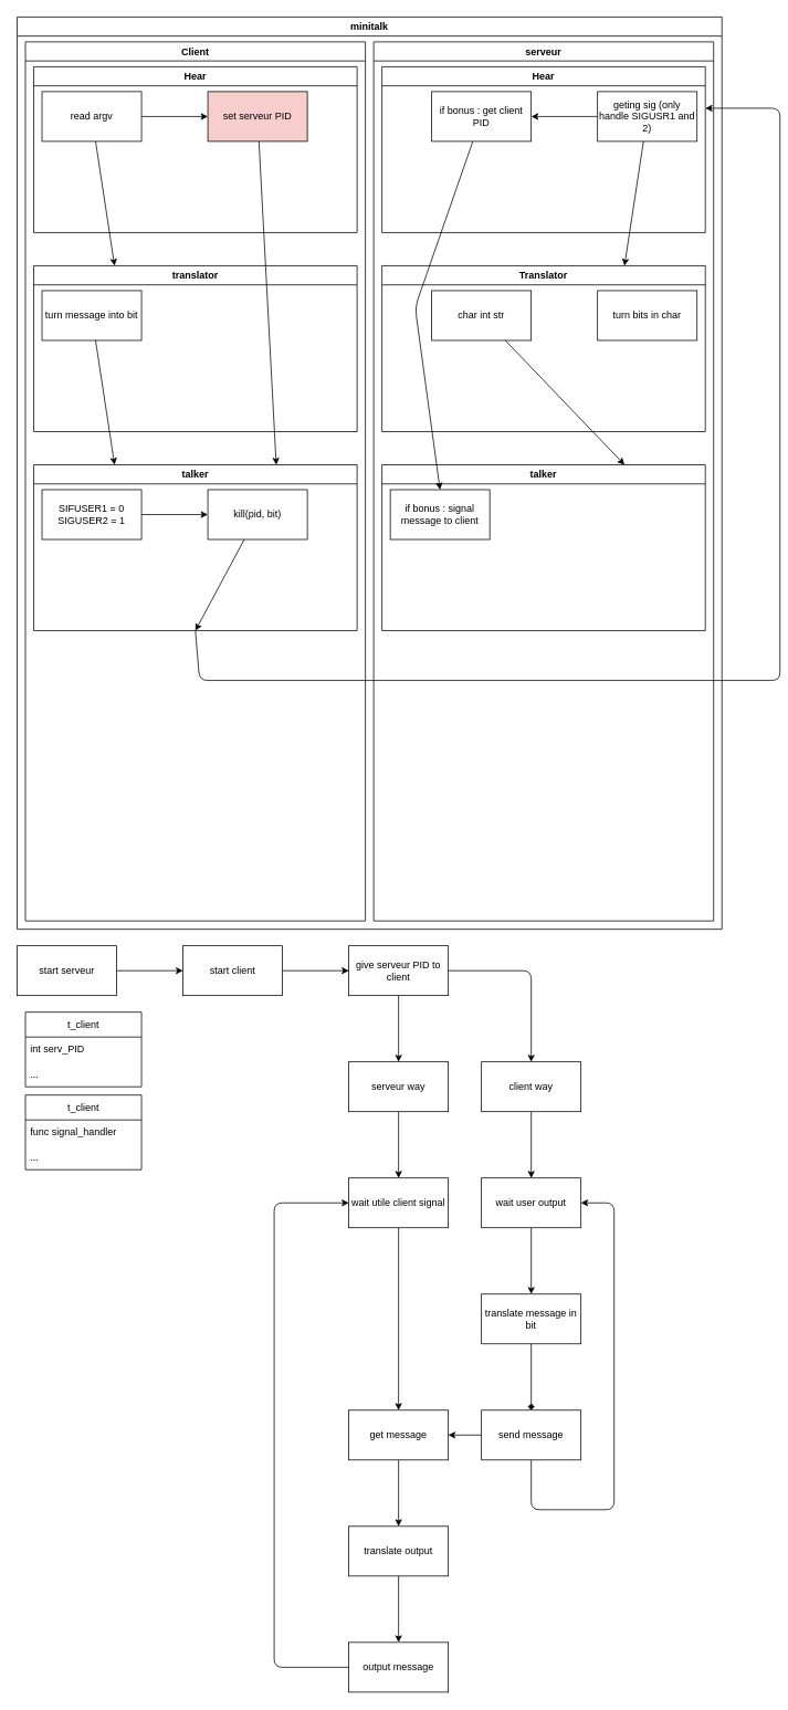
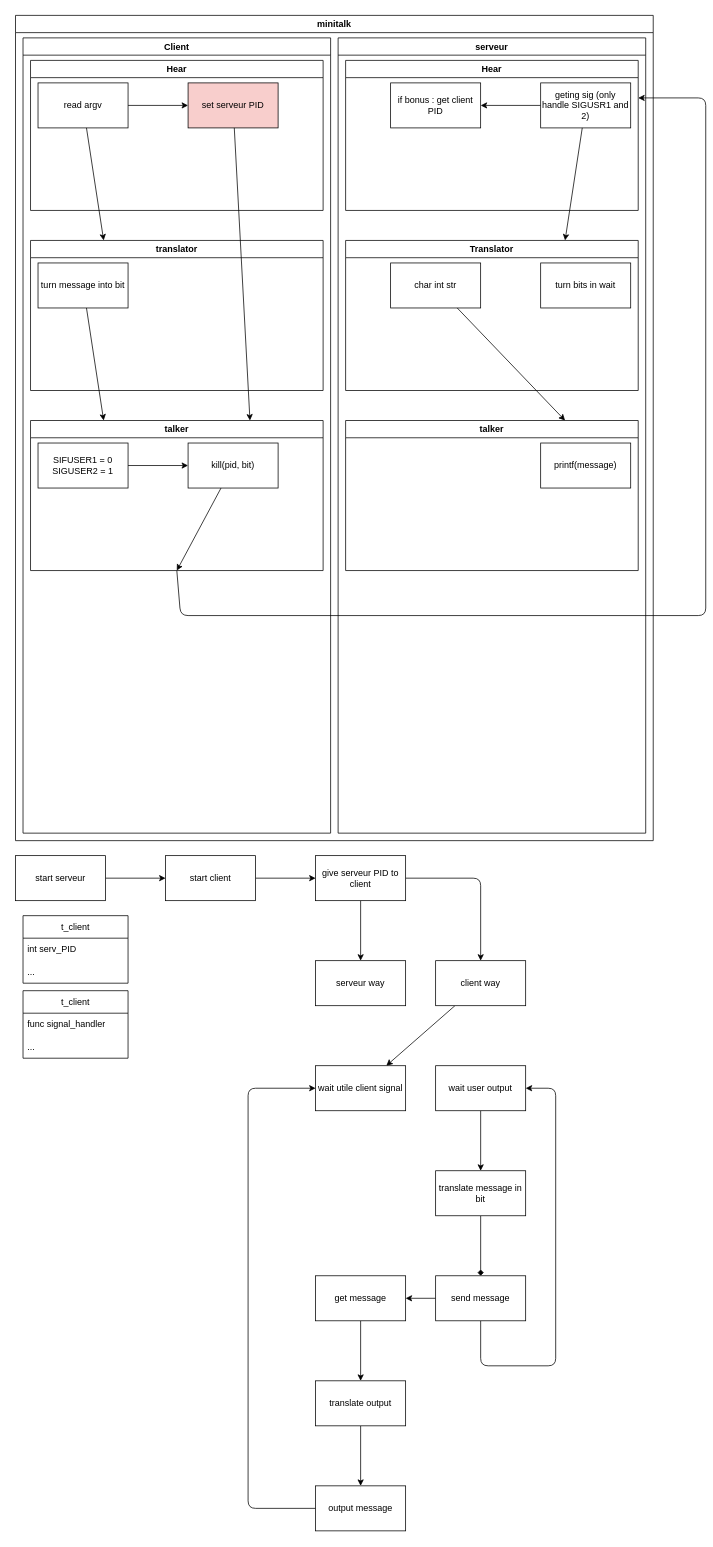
- <mxCell id="31" style="edgeStyle=none;html=1;entryX=0.5;entryY=0;entryDx=0;entryDy=0;" parent="18" source="22" target="28" edge="1"><mxGeometry relative="1" as="geometry"><Array as="points"><mxPoint x="50" y="320" /></Array></mxGeometry></mxCell>
- <mxCell id="24" value="turn bits in char" style="rounded=0;whiteSpace=wrap;html=1;" parent="23" vertex="1"><mxGeometry x="260" y="30" width="120" height="60" as="geometry" /></mxCell>
+ <mxCell id="24" value="turn bits in wait" style="rounded=0;whiteSpace=wrap;html=1;" parent="23" vertex="1"><mxGeometry x="260" y="30" width="120" height="60" as="geometry" /></mxCell>
- <mxCell id="28" value="if bonus : signal message to client" style="whiteSpace=wrap;html=1;" parent="26" vertex="1"><mxGeometry x="10" y="30" width="120" height="60" as="geometry" /></mxCell>
+ <mxCell id="27" value="printf(message)" style="whiteSpace=wrap;html=1;" parent="26" vertex="1"><mxGeometry x="260" y="30" width="120" height="60" as="geometry" /></mxCell>
- <mxCell id="42" value="" style="edgeStyle=none;html=1;" parent="1" source="43" target="45" edge="1"><mxGeometry relative="1" as="geometry" /></mxCell>
- <mxCell id="40" value="" style="edgeStyle=none;html=1;" parent="1" source="41" target="47" edge="1"><mxGeometry relative="1" as="geometry" /></mxCell>
+ <mxCell id="40" value="" style="edgeStyle=none;html=1;" parent="1" source="41" target="45" edge="1"><mxGeometry relative="1" as="geometry" /></mxCell>
- <mxCell id="44" style="edgeStyle=none;html=1;entryX=0.5;entryY=0;entryDx=0;entryDy=0;" parent="1" source="45" target="54" edge="1"><mxGeometry relative="1" as="geometry" /></mxCell>
